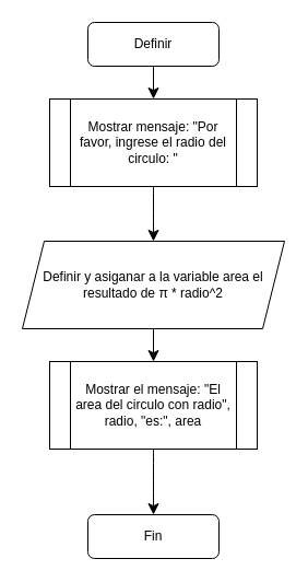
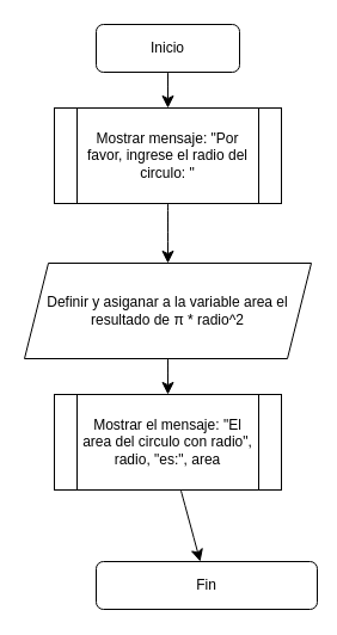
- <mxCell id="3" value="Definir" style="rounded=1;whiteSpace=wrap;html=1;fontSize=12;glass=0;strokeWidth=1;shadow=0;" parent="1" vertex="1"><mxGeometry x="80" y="20" width="120" height="40" as="geometry" /></mxCell>
+ <mxCell id="3" value="Inicio" style="rounded=1;whiteSpace=wrap;html=1;fontSize=12;glass=0;strokeWidth=1;shadow=0;" parent="1" vertex="1"><mxGeometry x="80" y="20" width="120" height="40" as="geometry" /></mxCell>
- <mxCell id="4" value="Fin" style="rounded=1;whiteSpace=wrap;html=1;fontSize=12;glass=0;strokeWidth=1;shadow=0;" parent="1" vertex="1"><mxGeometry x="80" y="470" width="120" height="40" as="geometry" /></mxCell>
+ <mxCell id="4" value="Fin" style="rounded=1;whiteSpace=wrap;html=1;fontSize=12;glass=0;strokeWidth=1;shadow=0;" parent="1" vertex="1"><mxGeometry x="80" y="470" width="185" height="40" as="geometry" /></mxCell>
